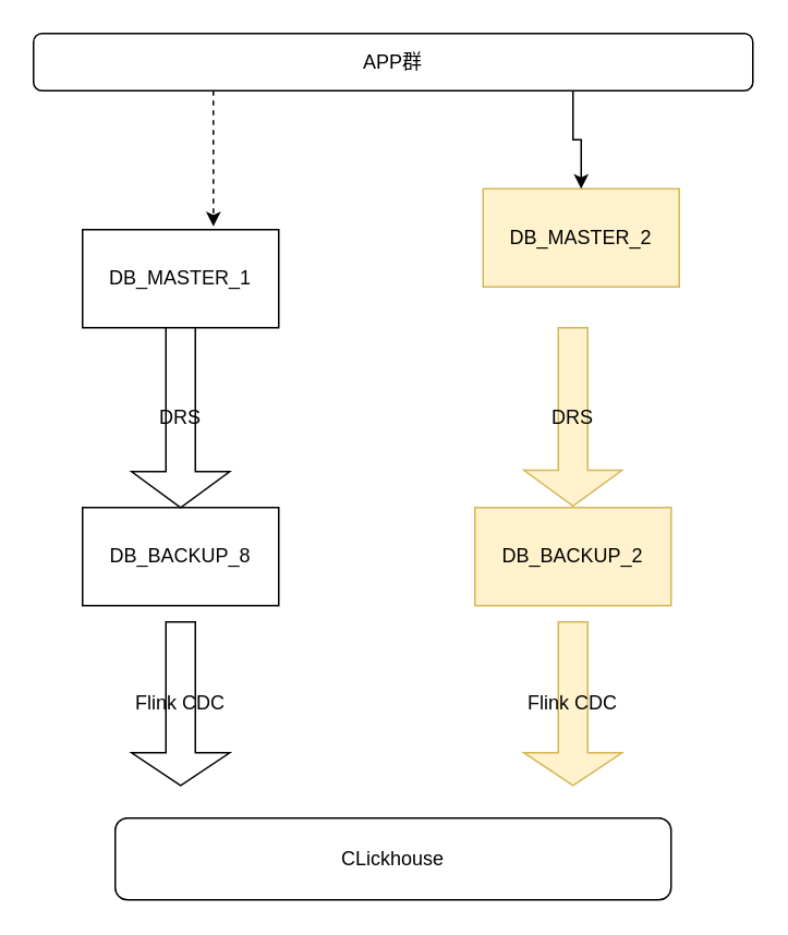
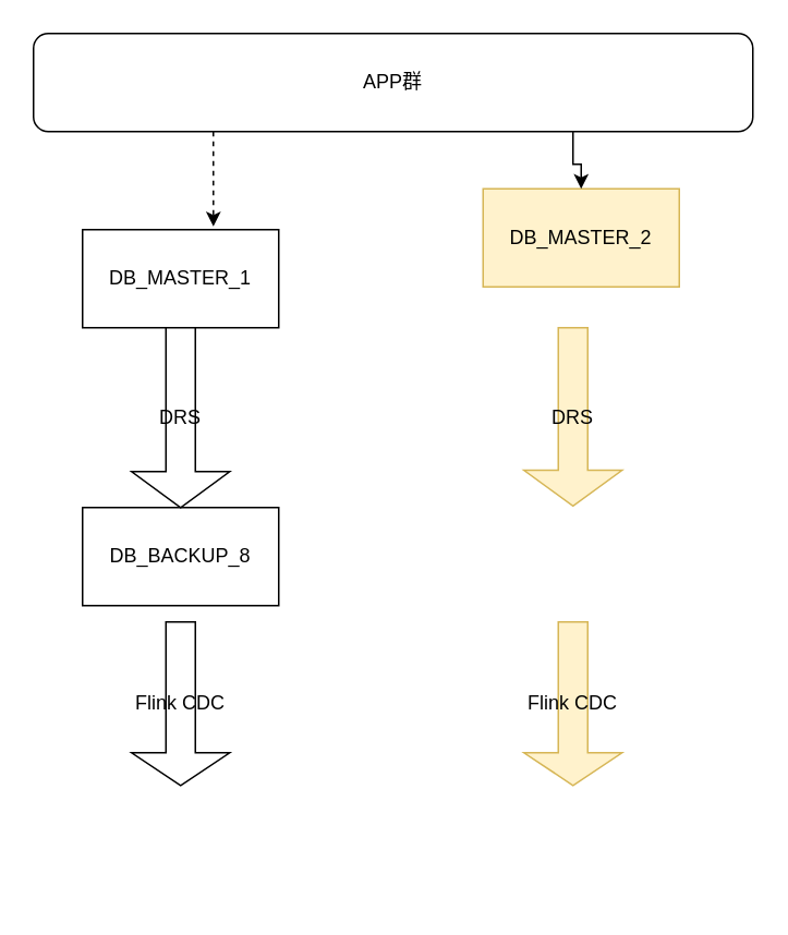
- <mxCell id="15" value="APP群" style="rounded=1;whiteSpace=wrap;html=1;" vertex="1" parent="1"><mxGeometry x="20" y="20" width="440" height="35" as="geometry" /></mxCell>
+ <mxCell id="15" value="APP群" style="rounded=1;whiteSpace=wrap;html=1;" vertex="1" parent="1"><mxGeometry x="20" y="20" width="440" height="60" as="geometry" /></mxCell>
- <mxCell id="9" value="DB_BACKUP_2" style="rounded=0;whiteSpace=wrap;html=1;fillColor=#fff2cc;strokeColor=#d6b656;" parent="1" vertex="1"><mxGeometry x="290" y="310" width="120" height="60" as="geometry" /></mxCell>
- <mxCell id="4" value="CLickhouse" style="rounded=1;whiteSpace=wrap;html=1;" parent="1" vertex="1"><mxGeometry x="70" y="500" width="340" height="50" as="geometry" /></mxCell>
